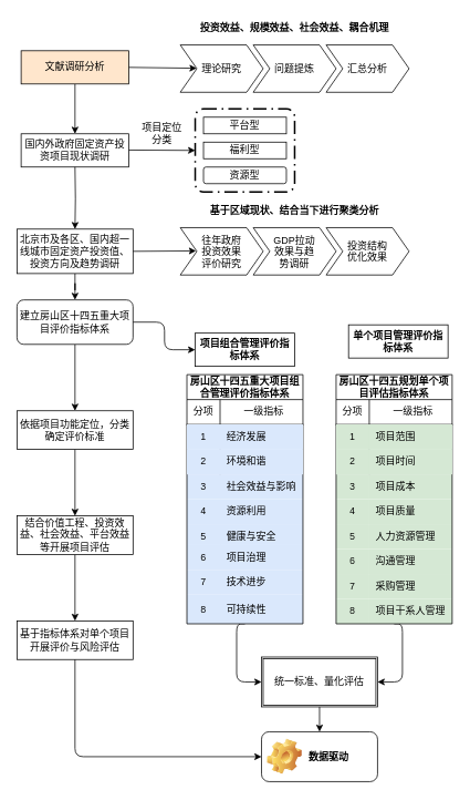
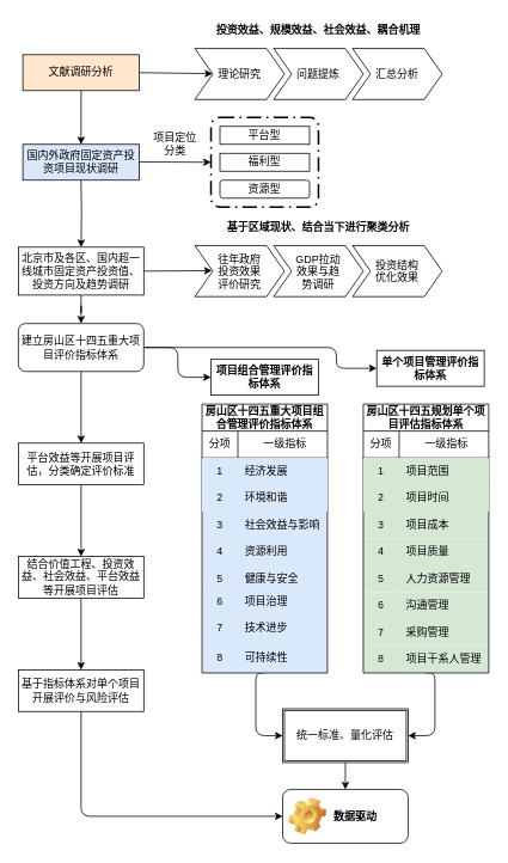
- <mxCell id="33" value="国内外政府固定资产投资项目现状调研" style="rounded=0;whiteSpace=wrap;html=1;" vertex="1" parent="1"><mxGeometry x="25" y="160" width="130" height="40" as="geometry" /></mxCell>
+ <mxCell id="33" value="国内外政府固定资产投资项目现状调研" style="rounded=0;whiteSpace=wrap;html=1;fillColor=#dae8fc;" vertex="1" parent="1"><mxGeometry x="25" y="160" width="130" height="40" as="geometry" /></mxCell>
+ <mxCell id="83" value="" style="edgeStyle=elbowEdgeStyle;elbow=horizontal;endArrow=classic;html=1;exitX=1;exitY=0.5;exitDx=0;exitDy=0;entryX=0;entryY=0.5;entryDx=0;entryDy=0;" edge="1" parent="1" source="48" target="81"><mxGeometry width="50" height="50" relative="1" as="geometry"><mxPoint x="170" y="396.75" as="sourcePoint" /><mxPoint x="245" y="420" as="targetPoint" /><Array as="points"><mxPoint x="375" y="380" /></Array></mxGeometry></mxCell>
- <mxCell id="50" value="依据项目功能定位，分类确定评价标准" style="rounded=0;whiteSpace=wrap;html=1;" vertex="1" parent="1"><mxGeometry x="20" y="493.5" width="140" height="46.5" as="geometry" /></mxCell>
+ <mxCell id="50" value="平台效益等开展项目评估，分类确定评价标准" style="rounded=0;whiteSpace=wrap;html=1;" vertex="1" parent="1"><mxGeometry x="20" y="493.5" width="140" height="46.5" as="geometry" /></mxCell>
